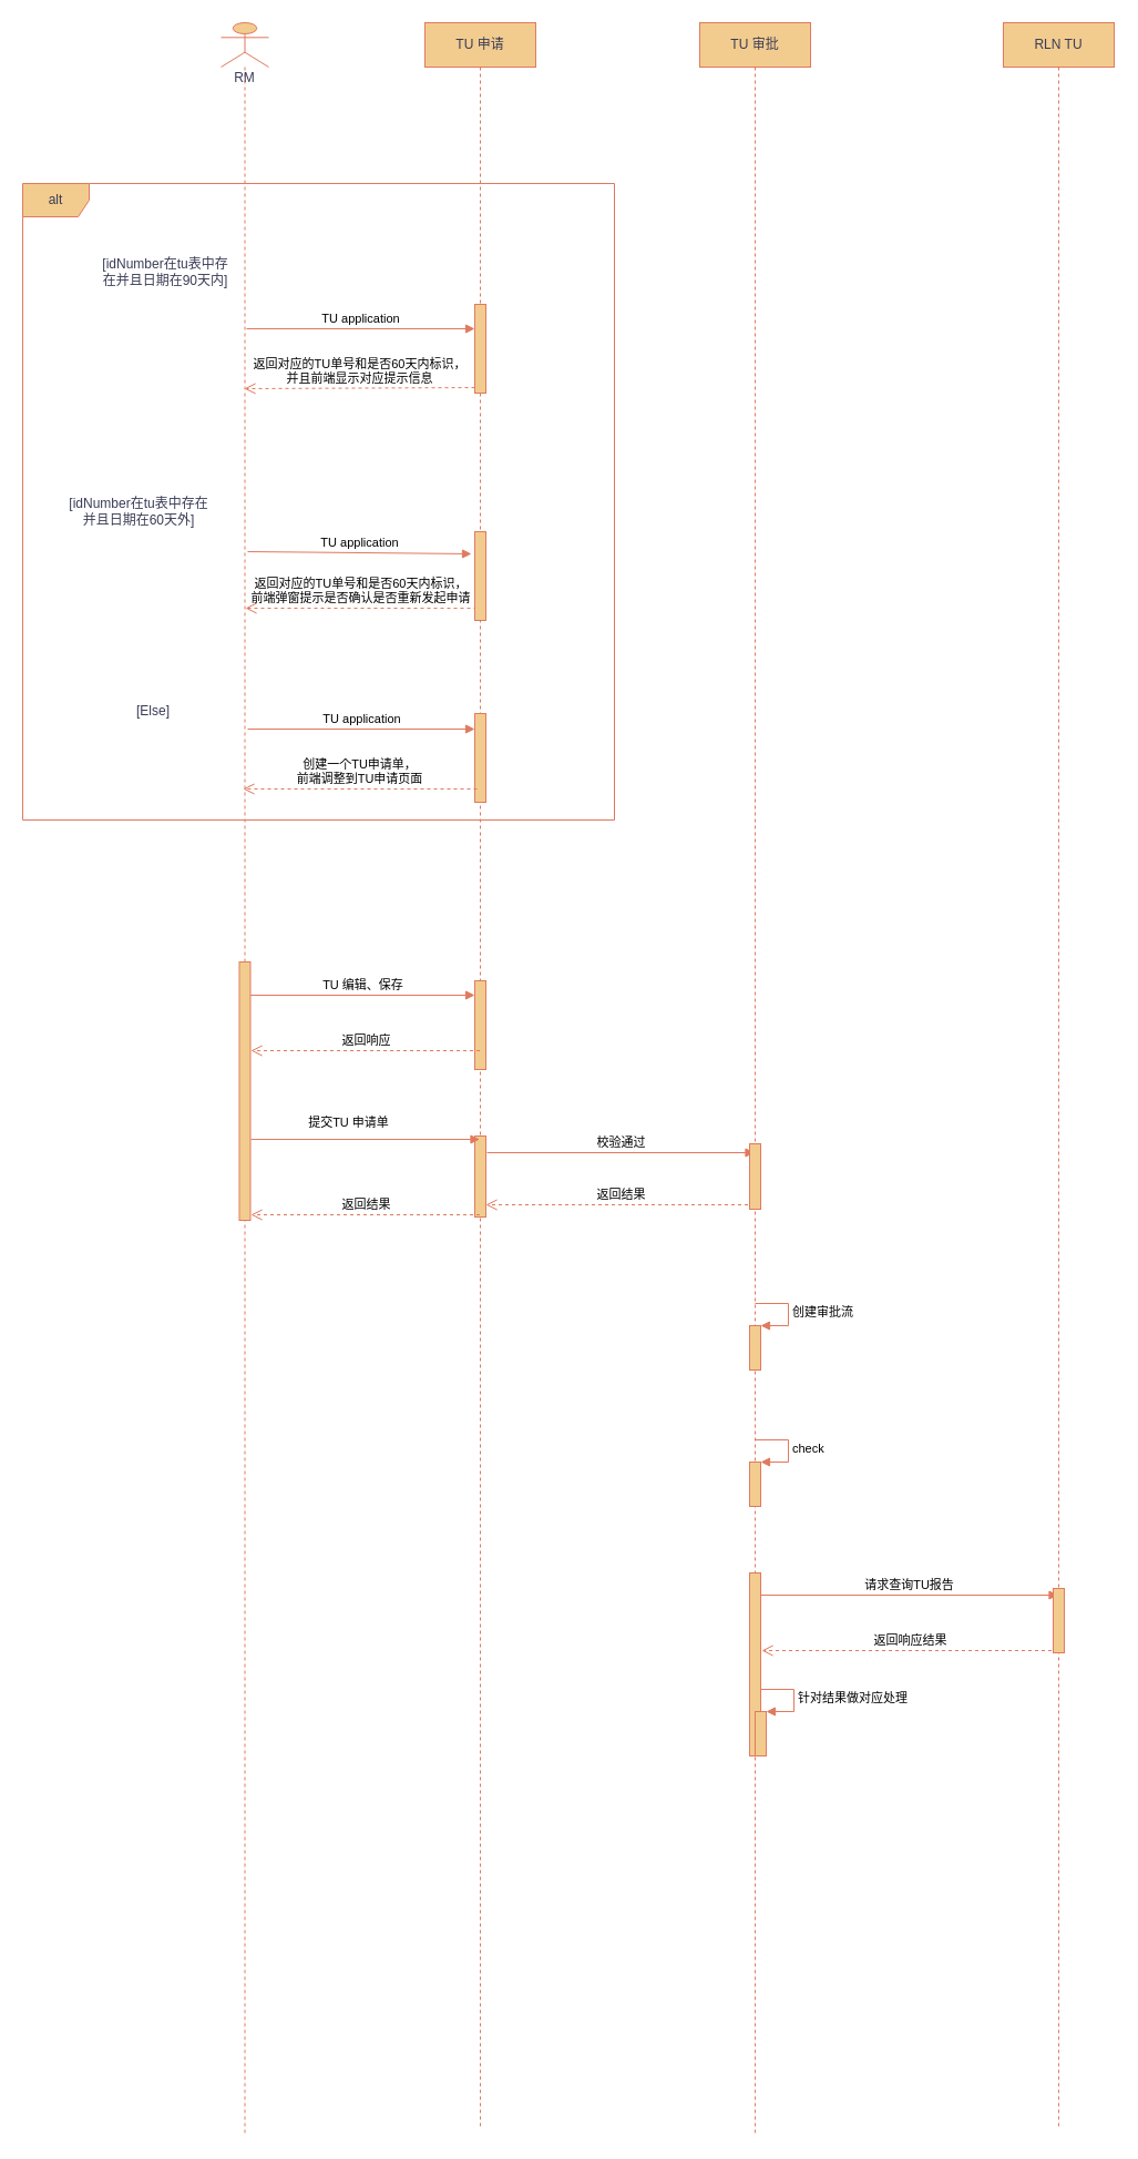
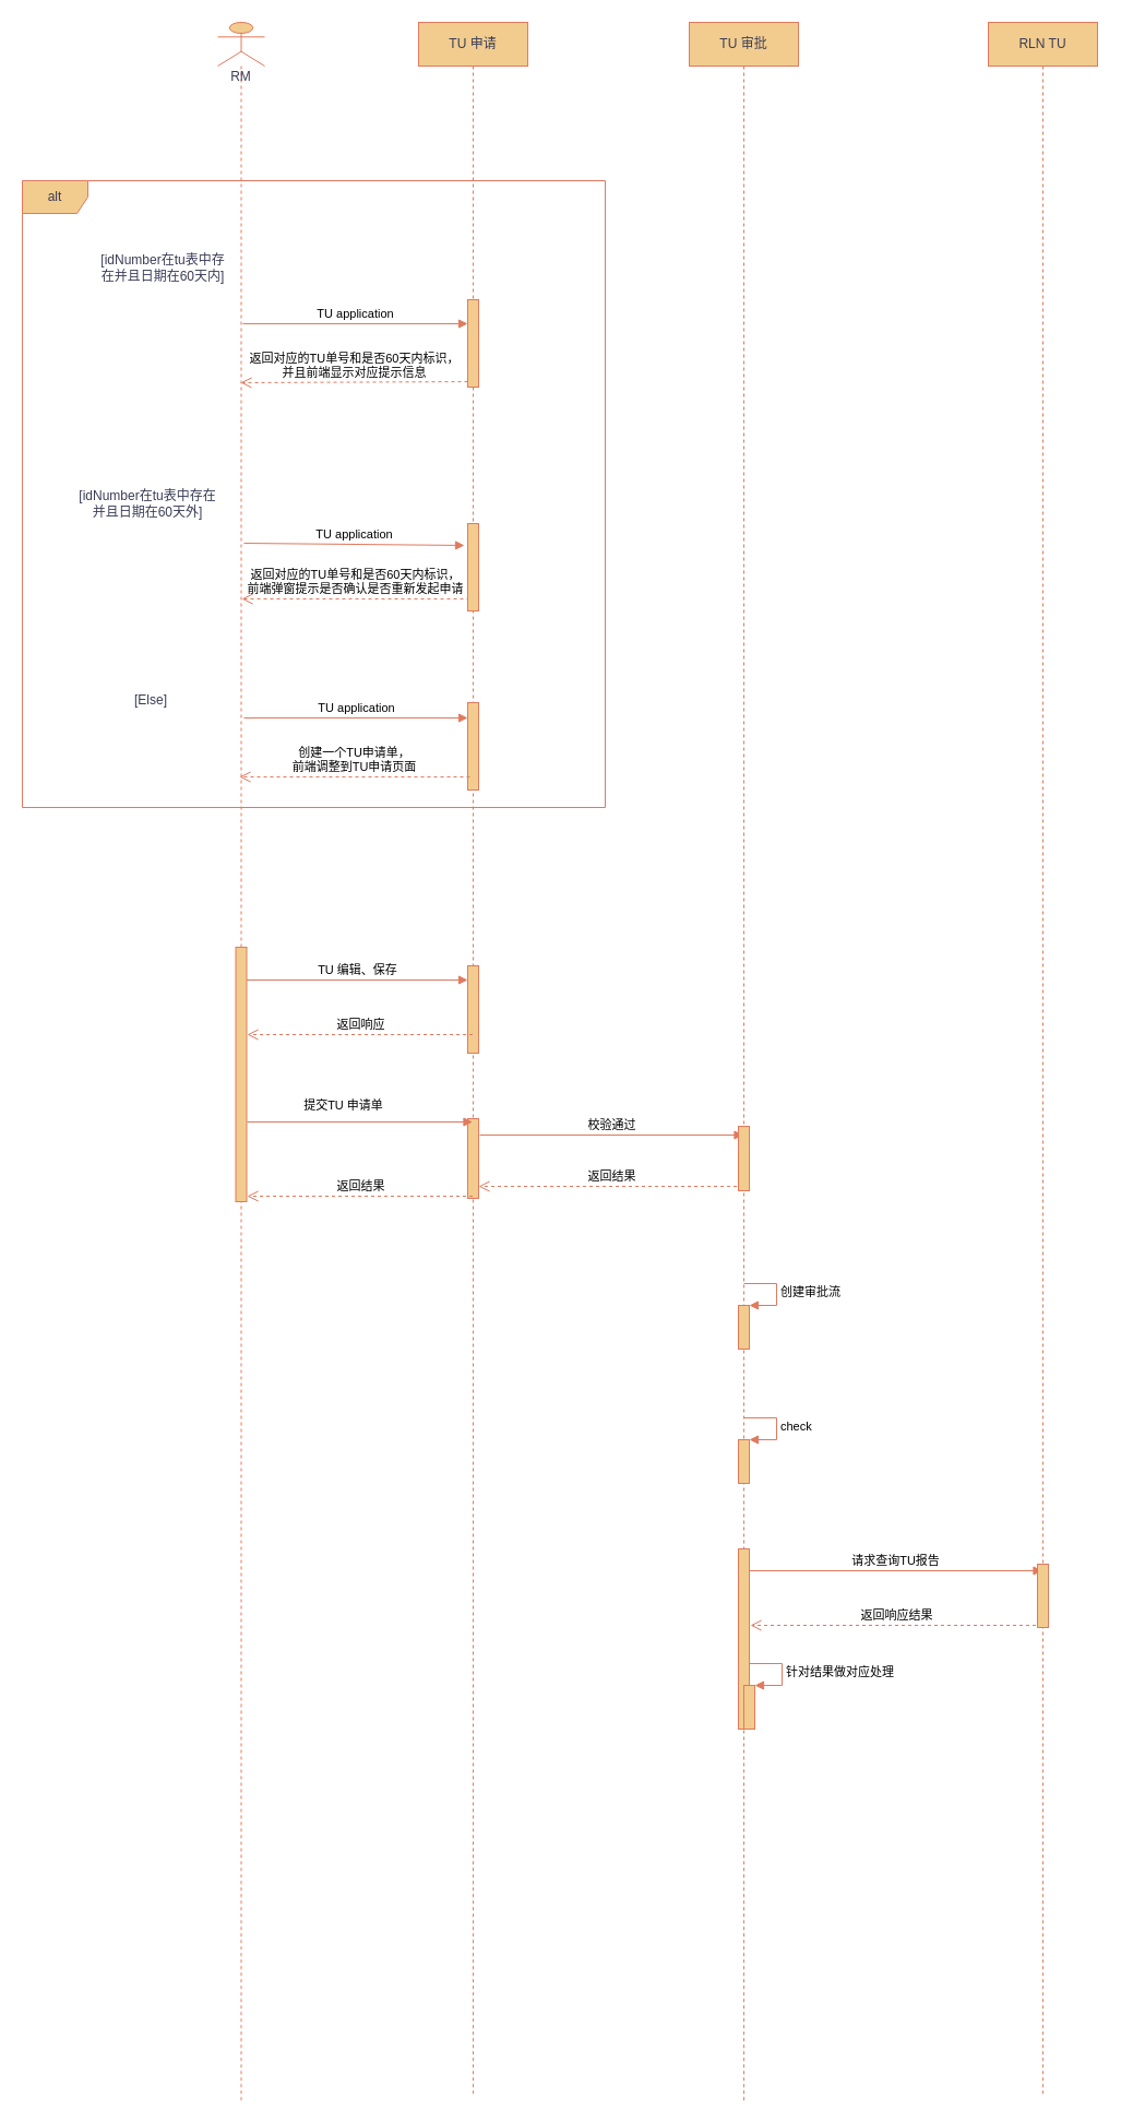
- <mxCell id="31" value="[idNumber在tu表中存在并且日期在90天内]" style="text;html=1;strokeColor=none;fillColor=none;align=center;verticalAlign=middle;whiteSpace=wrap;rounded=0;labelBackgroundColor=none;fontColor=#393C56;" vertex="1" parent="1"><mxGeometry x="86" y="228" width="126" height="34" as="geometry" /></mxCell>
+ <mxCell id="31" value="[idNumber在tu表中存在并且日期在60天内]" style="text;html=1;strokeColor=none;fillColor=none;align=center;verticalAlign=middle;whiteSpace=wrap;rounded=0;labelBackgroundColor=none;fontColor=#393C56;" vertex="1" parent="1"><mxGeometry x="86" y="228" width="126" height="34" as="geometry" /></mxCell>
- <mxCell id="33" value="[idNumber在tu表中存在并且日期在60天外]" style="text;html=1;strokeColor=none;fillColor=none;align=center;verticalAlign=middle;whiteSpace=wrap;rounded=0;labelBackgroundColor=none;fontColor=#393C56;" vertex="1" parent="1"><mxGeometry x="61" y="443" width="128" height="36" as="geometry" /></mxCell>
+ <mxCell id="33" value="[idNumber在tu表中存在并且日期在60天外]" style="text;html=1;strokeColor=none;fillColor=none;align=center;verticalAlign=middle;whiteSpace=wrap;rounded=0;labelBackgroundColor=none;fontColor=#393C56;" vertex="1" parent="1"><mxGeometry x="71" y="443" width="128" height="36" as="geometry" /></mxCell>
